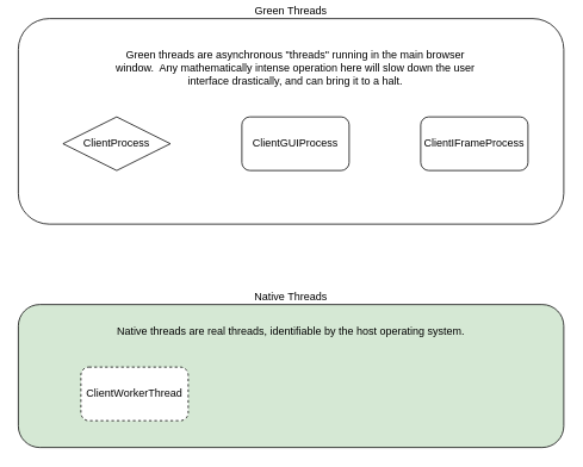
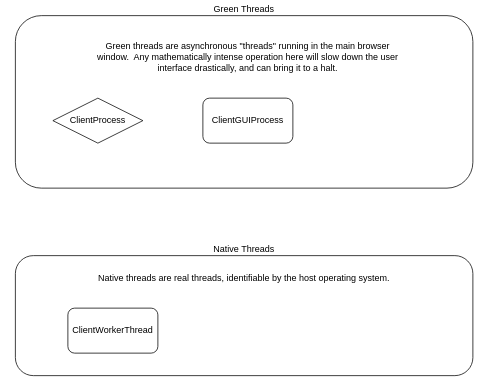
- <mxCell id="5" value="ClientIFrameProcess" style="rounded=1;whiteSpace=wrap;html=1;" vertex="1" parent="1"><mxGeometry x="470" y="130" width="120" height="60" as="geometry" /></mxCell>
- <mxCell id="6" value="Native Threads" style="rounded=1;whiteSpace=wrap;html=1;labelPosition=center;verticalLabelPosition=top;align=center;verticalAlign=bottom;fillColor=#d5e8d4;" vertex="1" parent="1"><mxGeometry x="20" y="340" width="610" height="160" as="geometry" /></mxCell>
+ <mxCell id="6" value="Native Threads" style="rounded=1;whiteSpace=wrap;html=1;labelPosition=center;verticalLabelPosition=top;align=center;verticalAlign=bottom;" vertex="1" parent="1"><mxGeometry x="20" y="340" width="610" height="160" as="geometry" /></mxCell>
- <mxCell id="7" value="ClientWorkerThread" style="rounded=1;whiteSpace=wrap;html=1;dashed=1;" vertex="1" parent="1"><mxGeometry x="90" y="410" width="120" height="60" as="geometry" /></mxCell>
+ <mxCell id="7" value="ClientWorkerThread" style="rounded=1;whiteSpace=wrap;html=1;" vertex="1" parent="1"><mxGeometry x="90" y="410" width="120" height="60" as="geometry" /></mxCell>
